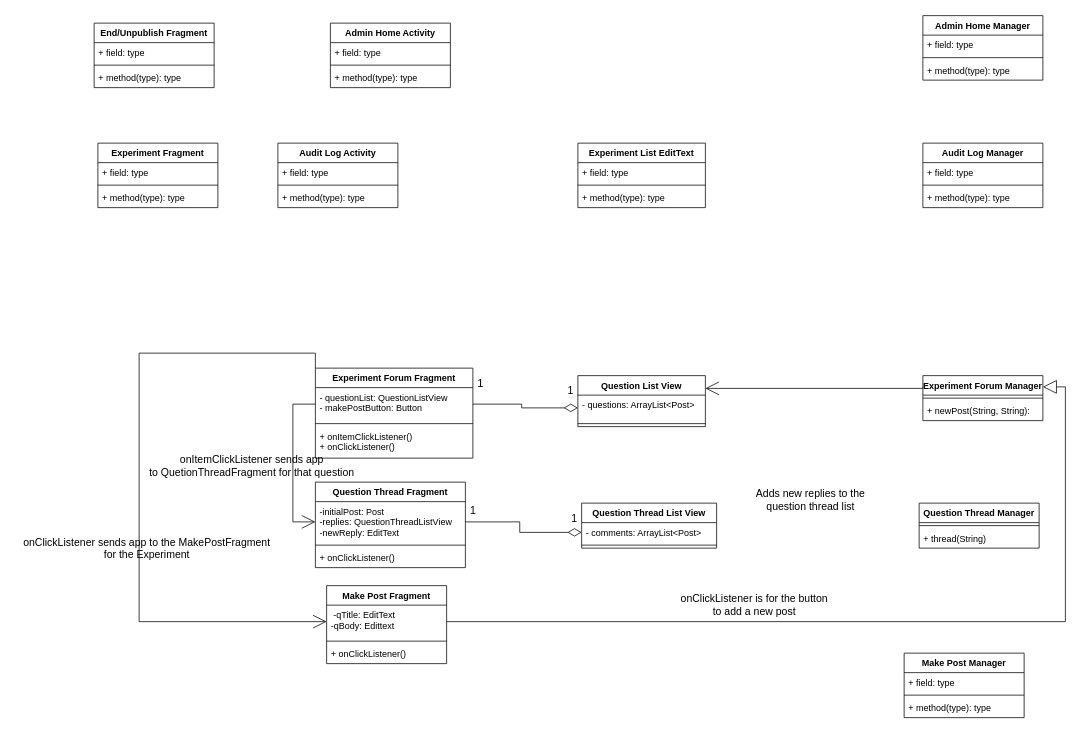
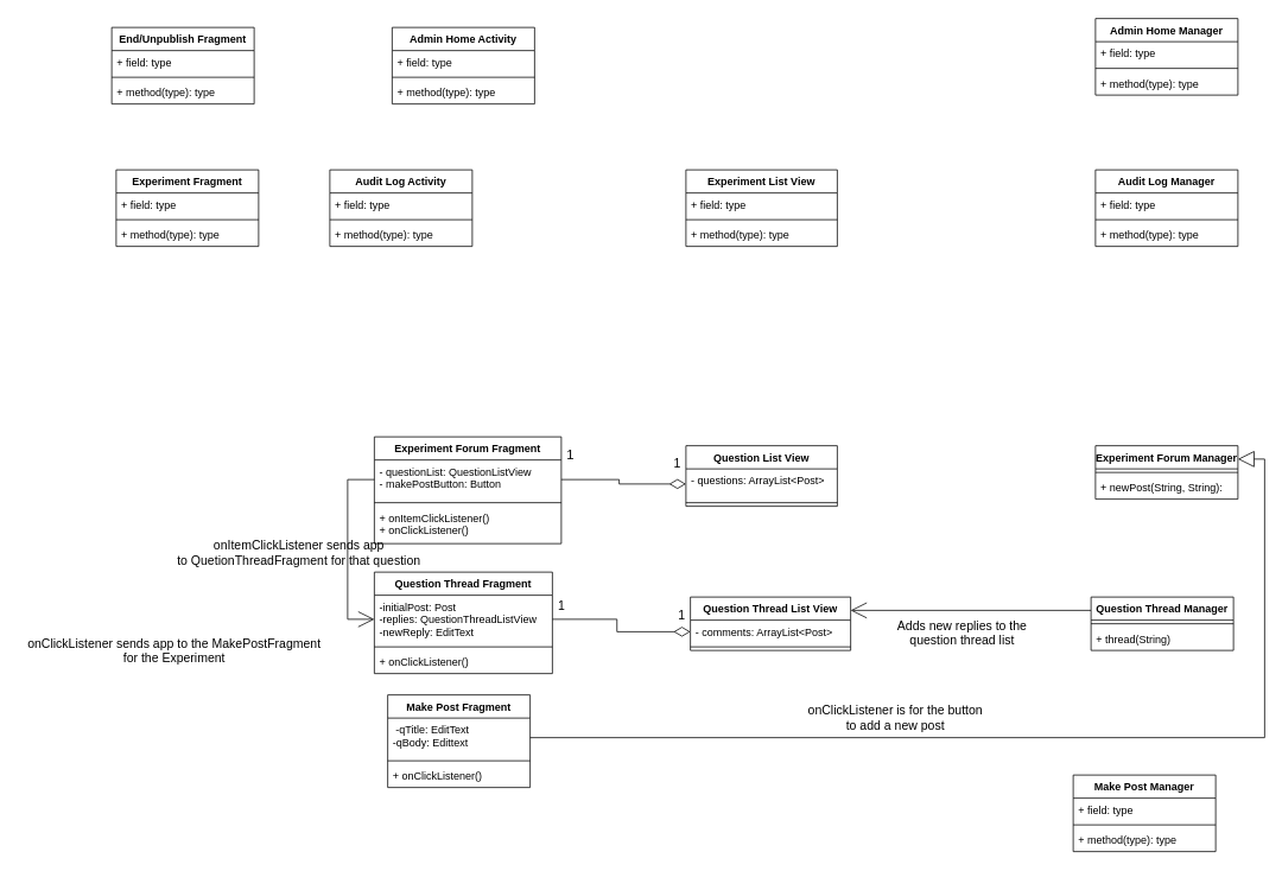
- <mxCell id="47" value="Experiment List EditText" style="swimlane;fontStyle=1;align=center;verticalAlign=top;childLayout=stackLayout;horizontal=1;startSize=26;horizontalStack=0;resizeParent=1;resizeParentMax=0;resizeLast=0;collapsible=1;marginBottom=0;" parent="1" vertex="1"><mxGeometry x="770" y="190" width="170" height="86" as="geometry" /></mxCell>
+ <mxCell id="47" value="Experiment List View" style="swimlane;fontStyle=1;align=center;verticalAlign=top;childLayout=stackLayout;horizontal=1;startSize=26;horizontalStack=0;resizeParent=1;resizeParentMax=0;resizeLast=0;collapsible=1;marginBottom=0;" parent="1" vertex="1"><mxGeometry x="770" y="190" width="170" height="86" as="geometry" /></mxCell>
- <mxCell id="35" style="edgeStyle=orthogonalEdgeStyle;rounded=0;orthogonalLoop=1;jettySize=auto;html=1;exitX=0;exitY=0.25;exitDx=0;exitDy=0;entryX=1;entryY=0.25;entryDx=0;entryDy=0;endArrow=open;endFill=0;endSize=16;strokeWidth=1;" edge="1" parent="1" source="36" target="51"><mxGeometry relative="1" as="geometry"><Array as="points"><mxPoint x="1230" y="517" /></Array></mxGeometry></mxCell>
- <mxCell id="10" style="edgeStyle=orthogonalEdgeStyle;rounded=0;orthogonalLoop=1;jettySize=auto;html=1;exitX=0;exitY=0;exitDx=0;exitDy=0;entryX=0;entryY=0.5;entryDx=0;entryDy=0;endArrow=open;endFill=0;endSize=16;strokeWidth=1;" edge="1" parent="1" source="11" target="20"><mxGeometry relative="1" as="geometry"><Array as="points"><mxPoint x="420" y="470" /><mxPoint x="185" y="470" /><mxPoint x="185" y="828" /></Array></mxGeometry></mxCell>
- <mxCell id="72" value="&lt;div style=&quot;font-size: 14px&quot;&gt;&lt;font style=&quot;font-size: 14px&quot;&gt;Adds new replies to the &lt;br&gt;&lt;/font&gt;&lt;/div&gt;&lt;div style=&quot;font-size: 14px&quot;&gt;&lt;font style=&quot;font-size: 14px&quot;&gt;question thread list&lt;br&gt;&lt;/font&gt;&lt;/div&gt;" style="text;html=1;align=center;verticalAlign=middle;resizable=0;points=[];autosize=1;" vertex="1" parent="1"><mxGeometry x="1000" y="650" width="160" height="30" as="geometry" /></mxCell>
+ <mxCell id="72" value="&lt;div style=&quot;font-size: 14px&quot;&gt;&lt;font style=&quot;font-size: 14px&quot;&gt;Adds new replies to the &lt;br&gt;&lt;/font&gt;&lt;/div&gt;&lt;div style=&quot;font-size: 14px&quot;&gt;&lt;font style=&quot;font-size: 14px&quot;&gt;question thread list&lt;br&gt;&lt;/font&gt;&lt;/div&gt;" style="text;html=1;align=center;verticalAlign=middle;resizable=0;points=[];autosize=1;" vertex="1" parent="1"><mxGeometry x="1000" y="695" width="160" height="30" as="geometry" /></mxCell>
+ <mxCell id="54" style="edgeStyle=orthogonalEdgeStyle;rounded=0;orthogonalLoop=1;jettySize=auto;html=1;exitX=0;exitY=0.25;exitDx=0;exitDy=0;entryX=1;entryY=0.25;entryDx=0;entryDy=0;endArrow=open;endFill=0;endSize=16;strokeWidth=1;" edge="1" parent="1" source="55" target="58"><mxGeometry relative="1" as="geometry"><Array as="points" /></mxGeometry></mxCell>
